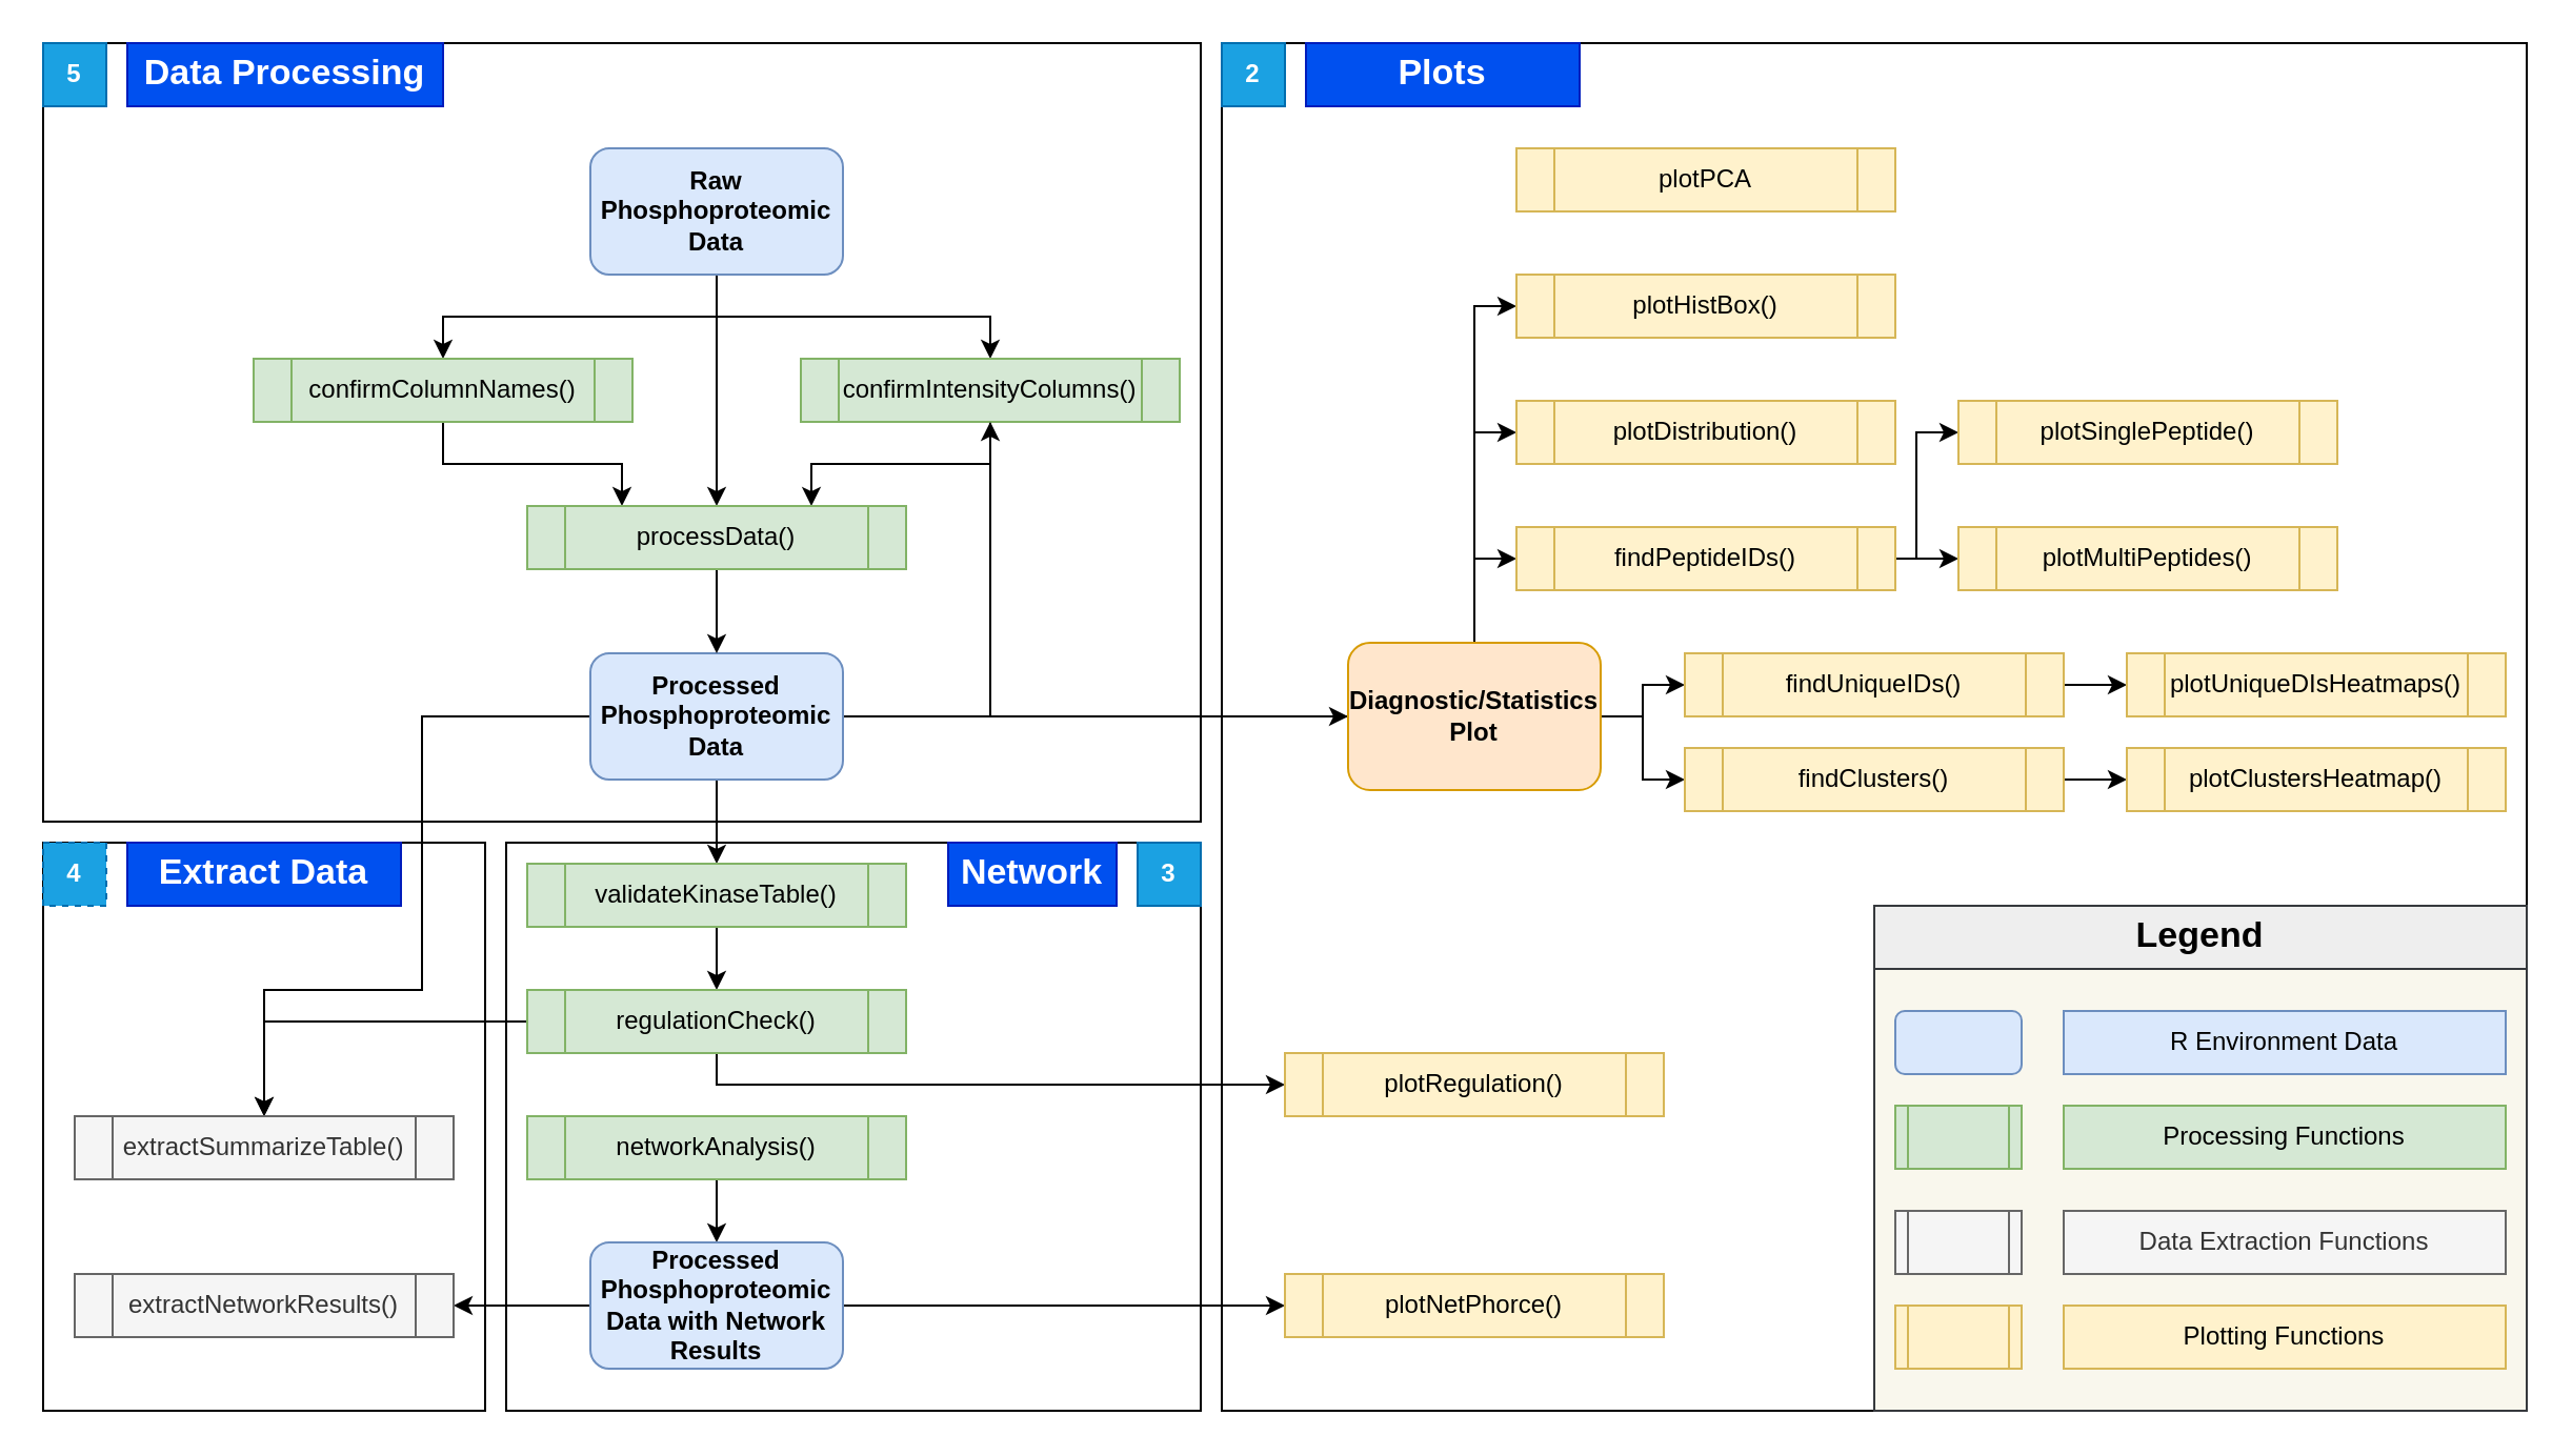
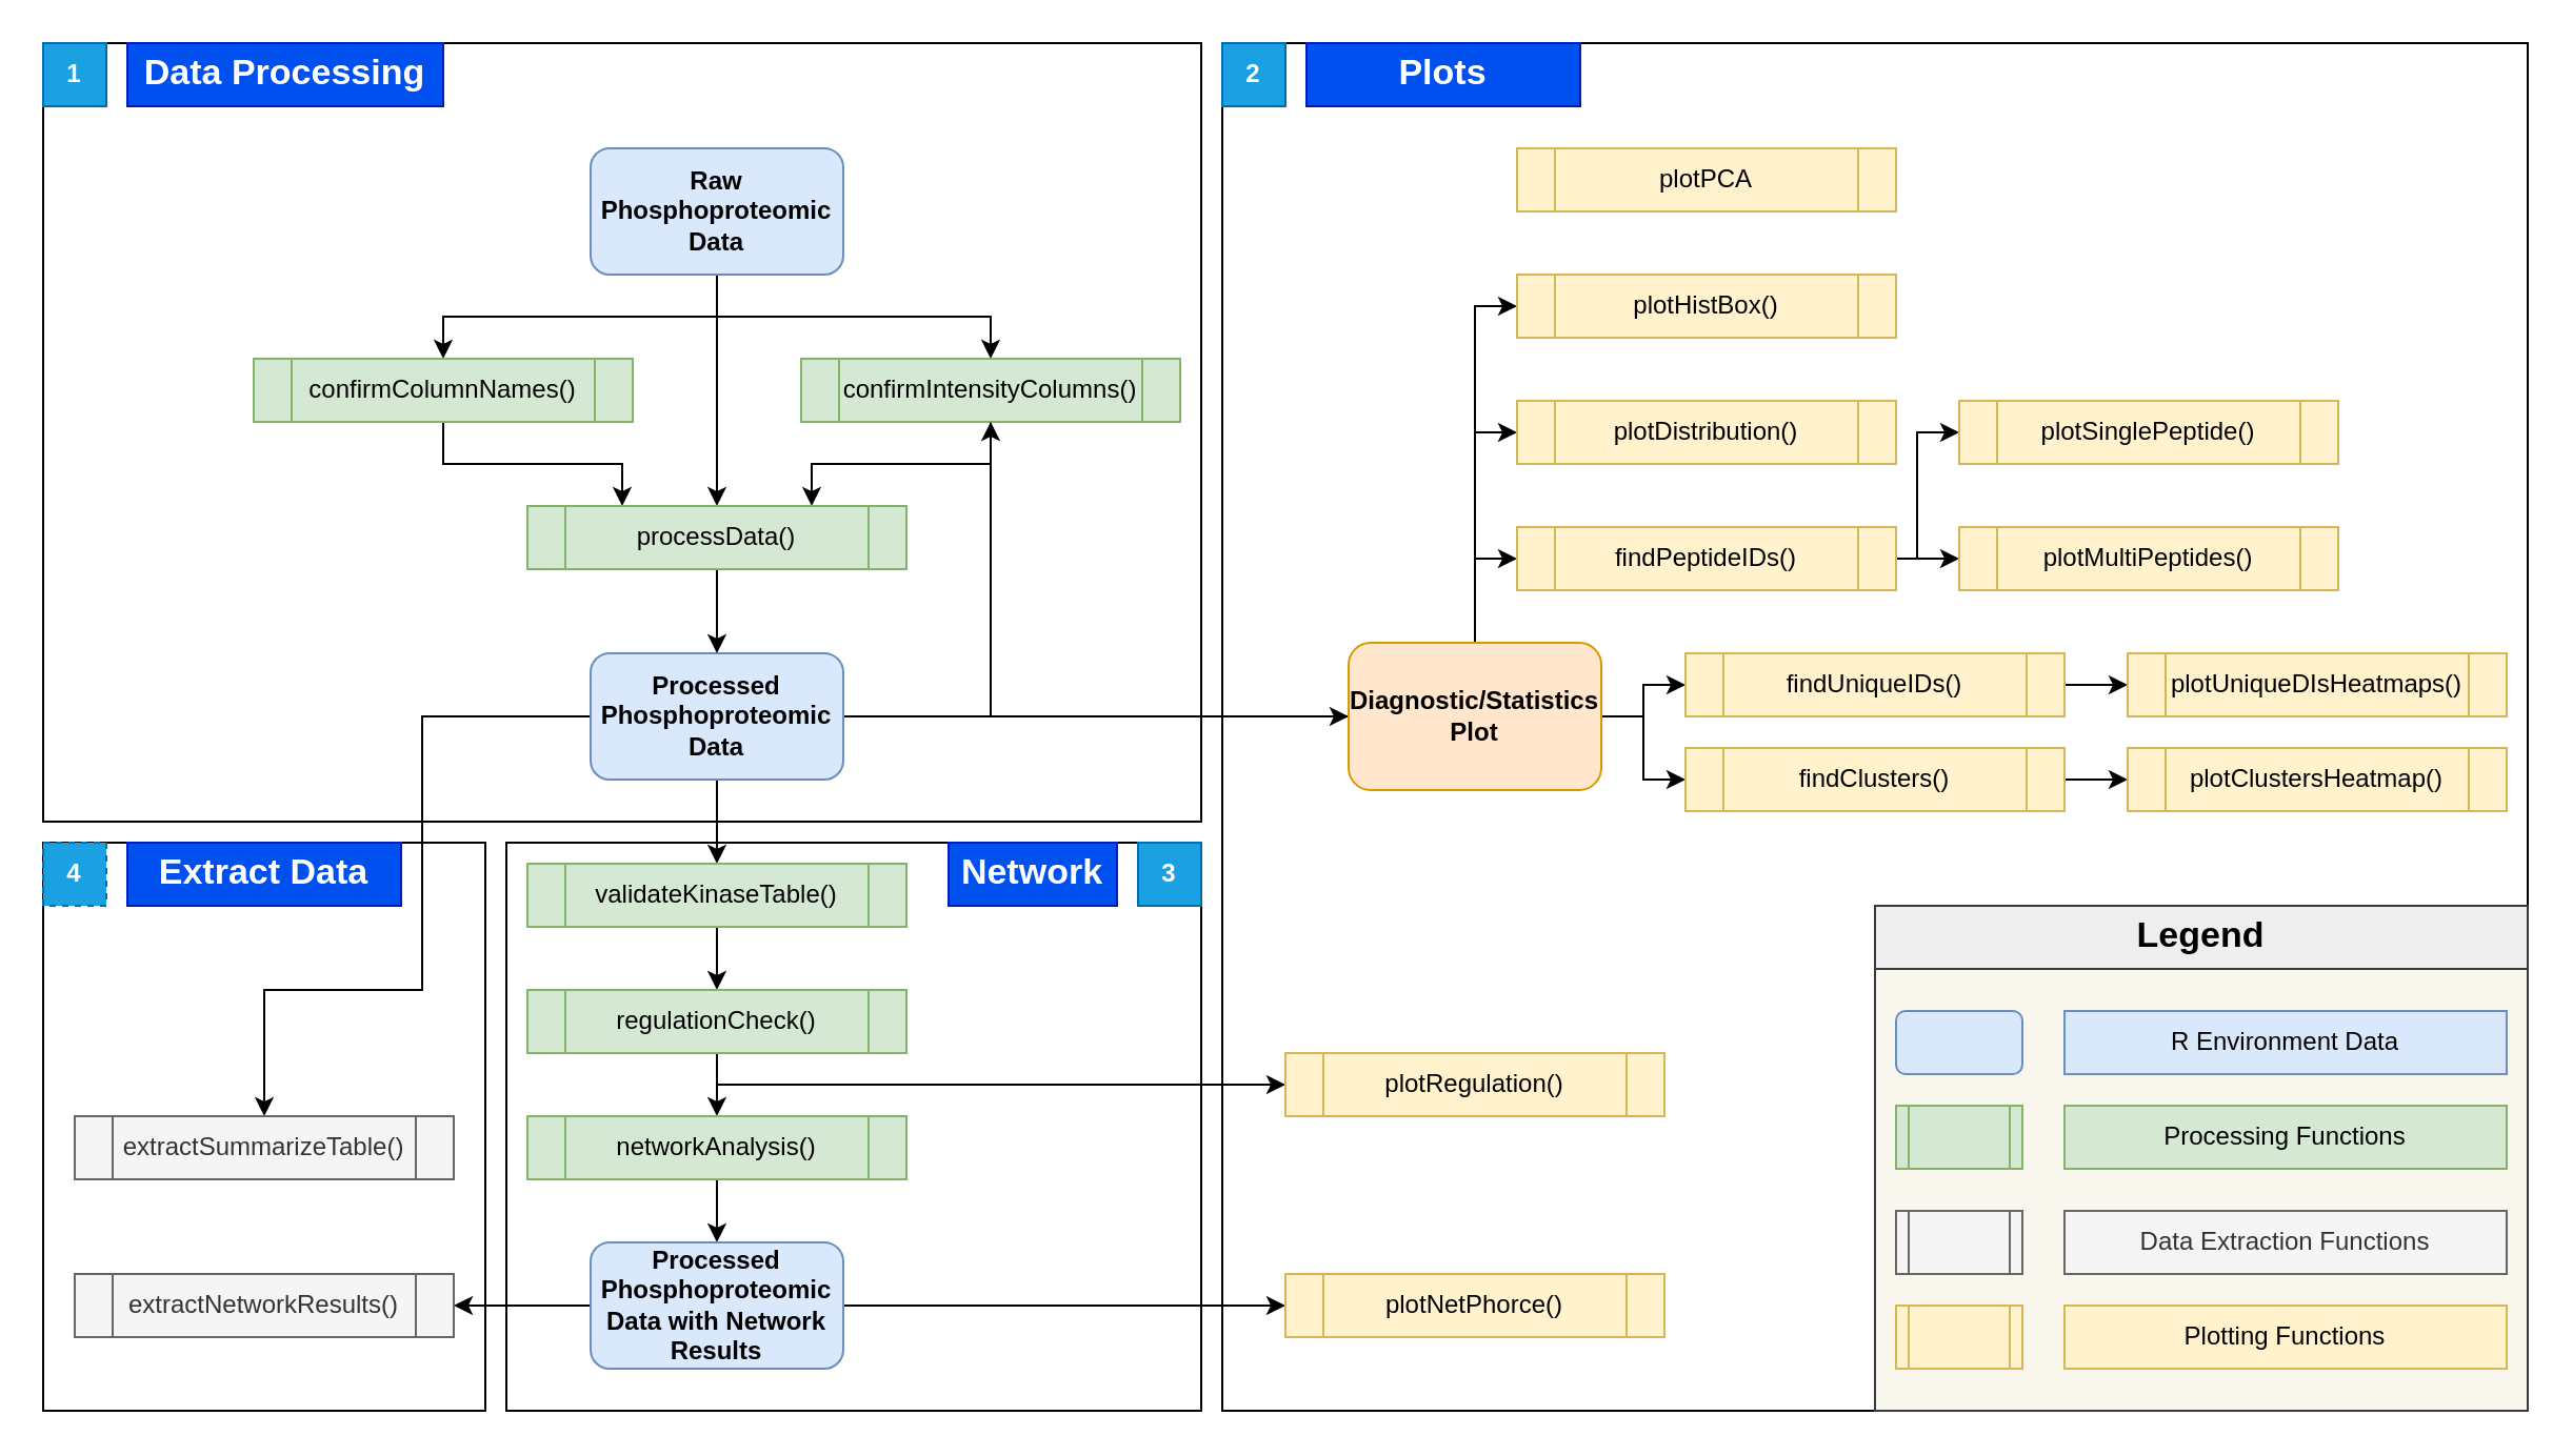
- <mxCell id="76" value="5" style="rounded=0;whiteSpace=wrap;html=1;fillColor=#1ba1e2;strokeColor=#006EAF;fontColor=#ffffff;fontStyle=1" parent="1" vertex="1"><mxGeometry x="20" y="20" width="30" height="30" as="geometry" /></mxCell>
+ <mxCell id="76" value="1" style="rounded=0;whiteSpace=wrap;html=1;fillColor=#1ba1e2;strokeColor=#006EAF;fontColor=#ffffff;fontStyle=1" parent="1" vertex="1"><mxGeometry x="20" y="20" width="30" height="30" as="geometry" /></mxCell>
- <mxCell id="44" style="edgeStyle=orthogonalEdgeStyle;rounded=0;orthogonalLoop=1;jettySize=auto;html=1;" parent="1" source="46" target="74" edge="1"><mxGeometry relative="1" as="geometry" /></mxCell>
+ <mxCell id="44" style="edgeStyle=orthogonalEdgeStyle;rounded=0;orthogonalLoop=1;jettySize=auto;html=1;entryX=0.5;entryY=0;entryDx=0;entryDy=0;" parent="1" source="46" target="48" edge="1"><mxGeometry relative="1" as="geometry" /></mxCell>
